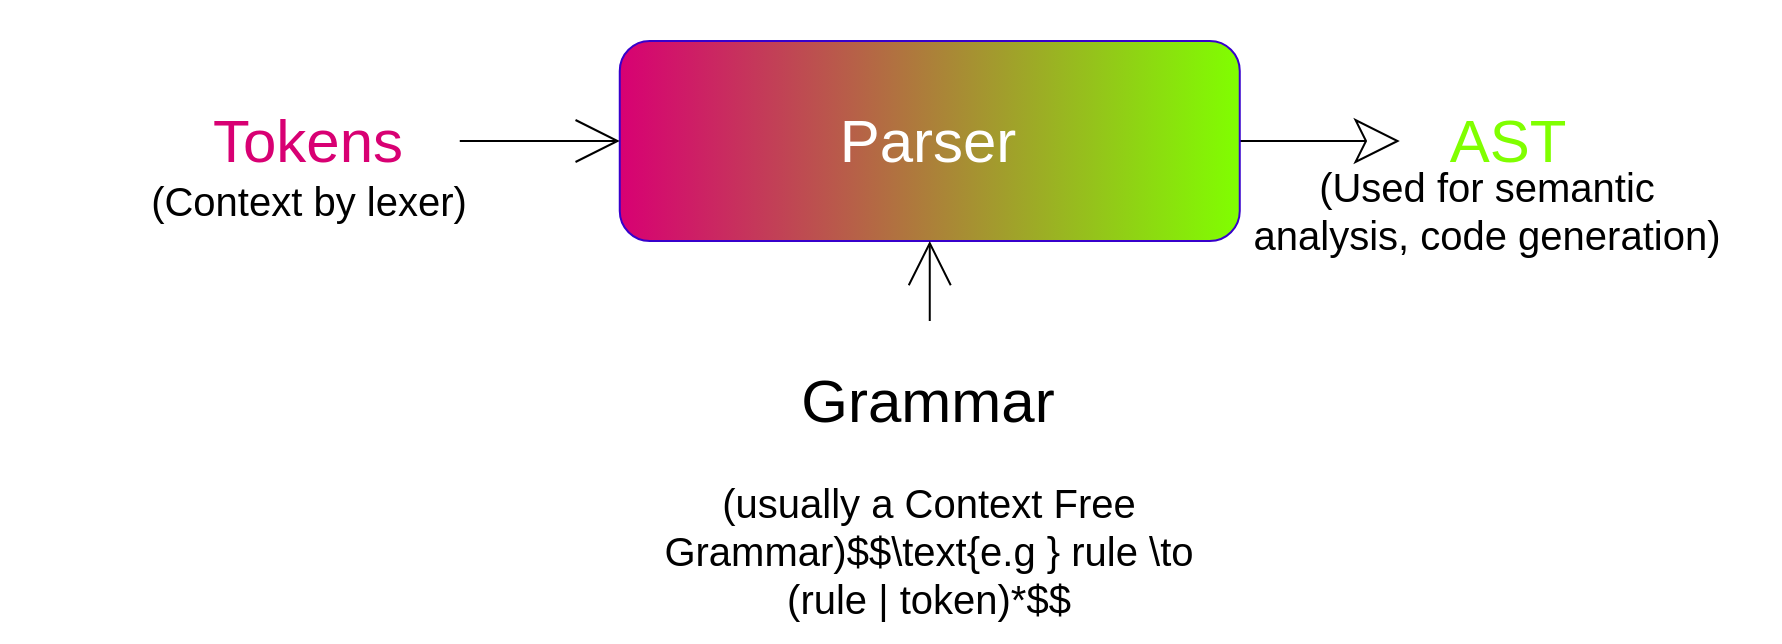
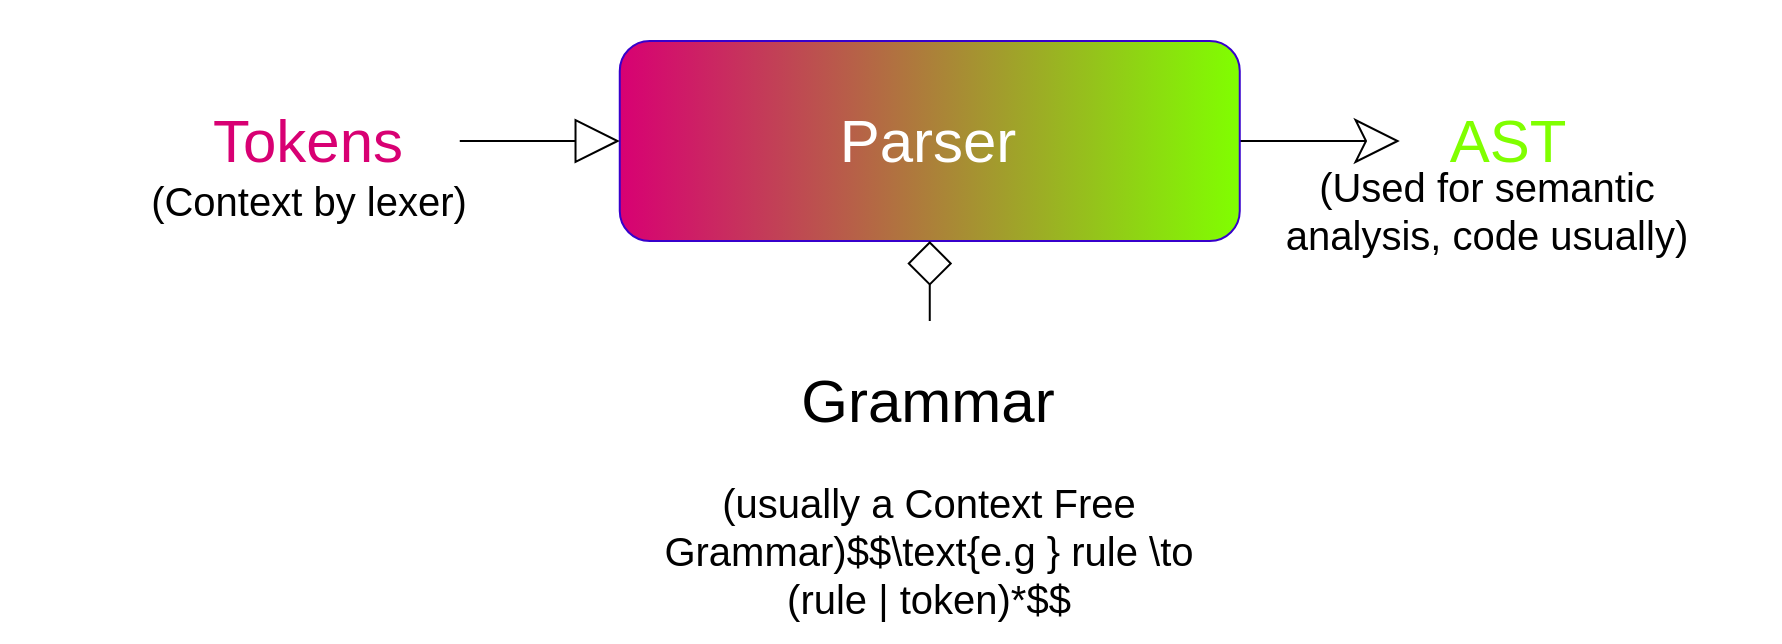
- <mxCell id="4" style="edgeStyle=none;html=1;exitX=1;exitY=0.5;exitDx=0;exitDy=0;entryX=0;entryY=0.5;entryDx=0;entryDy=0;fontSize=30;endArrow=open;endFill=0;endSize=20;" edge="1" parent="1" source="5" target="3"><mxGeometry relative="1" as="geometry" /></mxCell>
+ <mxCell id="4" style="edgeStyle=none;html=1;exitX=1;exitY=0.5;exitDx=0;exitDy=0;entryX=0;entryY=0.5;entryDx=0;entryDy=0;fontSize=30;endArrow=block;endFill=0;endSize=20;" edge="1" parent="1" source="5" target="3"><mxGeometry relative="1" as="geometry" /></mxCell>
- <mxCell id="11" value="(Used for semantic analysis, code generation)" style="text;html=1;strokeColor=none;fillColor=none;align=center;verticalAlign=middle;whiteSpace=wrap;rounded=0;fontSize=20;" vertex="1" parent="1"><mxGeometry x="619.38" y="85" width="249.37" height="40" as="geometry" /></mxCell>
+ <mxCell id="11" value="(Used for semantic analysis, code usually)" style="text;html=1;strokeColor=none;fillColor=none;align=center;verticalAlign=middle;whiteSpace=wrap;rounded=0;fontSize=20;" vertex="1" parent="1"><mxGeometry x="619.38" y="85" width="249.37" height="40" as="geometry" /></mxCell>
- <mxCell id="7" style="edgeStyle=none;html=1;exitX=0.5;exitY=0;exitDx=0;exitDy=0;entryX=0.5;entryY=1;entryDx=0;entryDy=0;fontSize=30;endArrow=open;endFill=0;endSize=20;" edge="1" parent="1" source="8" target="3"><mxGeometry relative="1" as="geometry" /></mxCell>
+ <mxCell id="7" style="edgeStyle=none;html=1;exitX=0.5;exitY=0;exitDx=0;exitDy=0;entryX=0.5;entryY=1;entryDx=0;entryDy=0;fontSize=30;endArrow=diamond;endFill=0;endSize=20;" edge="1" parent="1" source="8" target="3"><mxGeometry relative="1" as="geometry" /></mxCell>
